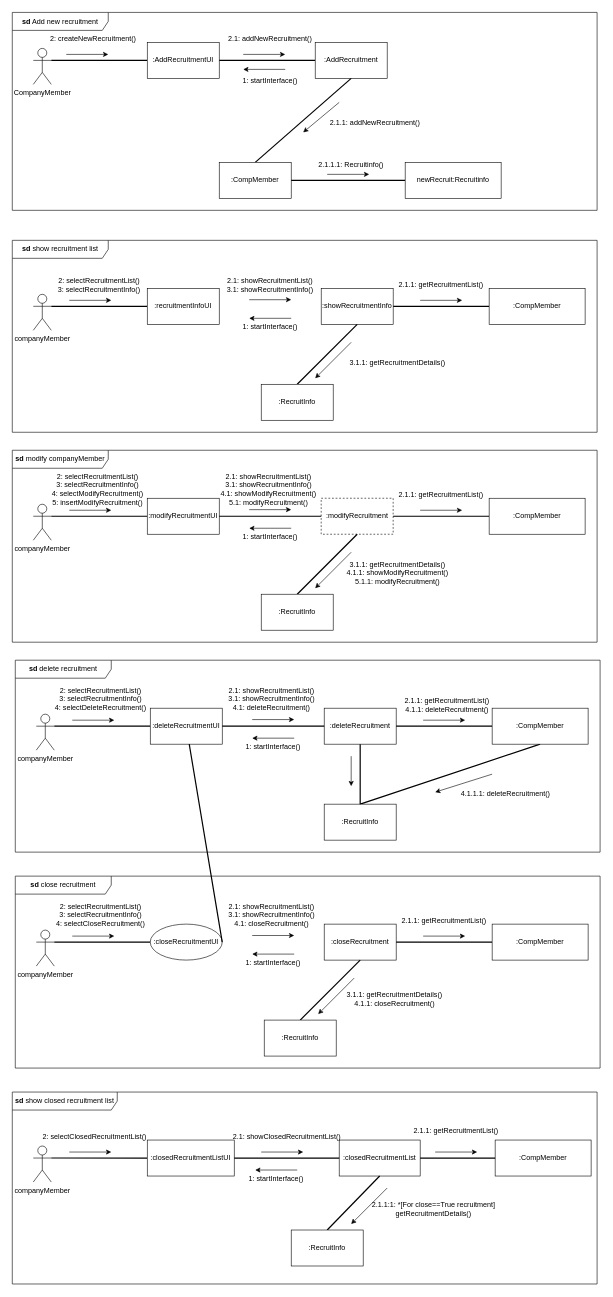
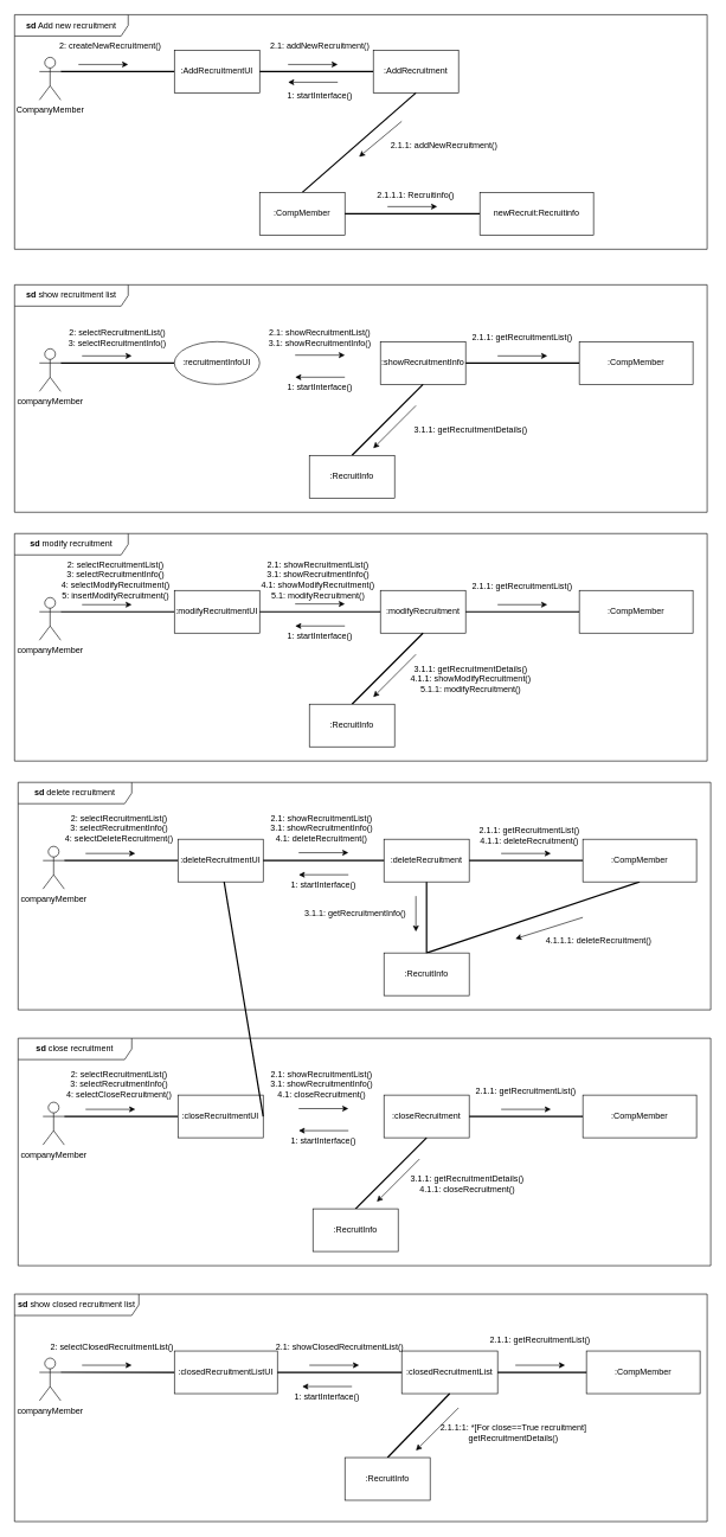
- <mxCell id="26" value=":recruitmentInfoUI" style="rounded=0;whiteSpace=wrap;html=1;" parent="23" vertex="1"><mxGeometry x="225" y="80" width="120" height="60" as="geometry" /></mxCell>
+ <mxCell id="26" value=":recruitmentInfoUI" style="ellipse;whiteSpace=wrap;html=1;" parent="23" vertex="1"><mxGeometry x="225" y="80" width="120" height="60" as="geometry" /></mxCell>
- <mxCell id="63" value="&lt;b&gt;sd &lt;/b&gt;modify companyMember" style="shape=umlFrame;whiteSpace=wrap;html=1;pointerEvents=0;recursiveResize=0;container=1;collapsible=0;width=160;" parent="1" vertex="1"><mxGeometry x="20" y="750" width="975" height="320" as="geometry" /></mxCell>
+ <mxCell id="63" value="&lt;b&gt;sd &lt;/b&gt;modify recruitment" style="shape=umlFrame;whiteSpace=wrap;html=1;pointerEvents=0;recursiveResize=0;container=1;collapsible=0;width=160;" parent="1" vertex="1"><mxGeometry x="20" y="750" width="975" height="320" as="geometry" /></mxCell>
- <mxCell id="69" value=":modifyRecruitment" style="rounded=0;whiteSpace=wrap;html=1;dashed=1;" parent="63" vertex="1"><mxGeometry x="515" y="80" width="120" height="60" as="geometry" /></mxCell>
+ <mxCell id="69" value=":modifyRecruitment" style="rounded=0;whiteSpace=wrap;html=1;" parent="63" vertex="1"><mxGeometry x="515" y="80" width="120" height="60" as="geometry" /></mxCell>
+ <mxCell id="105" value="3.1.1: getRecruitmentInfo()" style="text;html=1;strokeColor=none;fillColor=none;align=center;verticalAlign=middle;whiteSpace=wrap;rounded=0;" vertex="1" parent="83"><mxGeometry x="395" y="170" width="160" height="30" as="geometry" /></mxCell>
- <mxCell id="109" value=":closeRecruitmentUI" style="ellipse;whiteSpace=wrap;html=1;" parent="106" vertex="1"><mxGeometry x="225" y="80" width="120" height="60" as="geometry" /></mxCell>
+ <mxCell id="109" value=":closeRecruitmentUI" style="rounded=0;whiteSpace=wrap;html=1;" parent="106" vertex="1"><mxGeometry x="225" y="80" width="120" height="60" as="geometry" /></mxCell>
